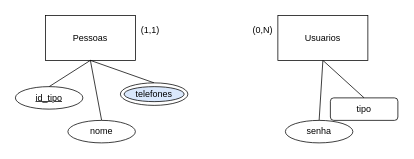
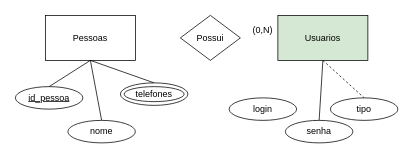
- <mxCell id="16" value="(1,1)" style="text;html=1;strokeColor=none;fillColor=none;align=center;verticalAlign=middle;whiteSpace=wrap;rounded=0;" vertex="1" parent="1"><mxGeometry x="180" y="30" width="40" height="20" as="geometry" /></mxCell>
+ <mxCell id="5" value="Possui" style="rhombus;whiteSpace=wrap;html=1;" parent="1" vertex="1"><mxGeometry x="240" y="20" width="80" height="60" as="geometry" /></mxCell>
- <mxCell id="4" value="Usuarios" style="rounded=0;whiteSpace=wrap;html=1;" parent="1" vertex="1"><mxGeometry x="370" y="20" width="120" height="60" as="geometry" /></mxCell>
+ <mxCell id="4" value="Usuarios" style="rounded=0;whiteSpace=wrap;html=1;fillColor=#d5e8d4;" parent="1" vertex="1"><mxGeometry x="370" y="20" width="120" height="60" as="geometry" /></mxCell>
- <mxCell id="3" style="rounded=0;orthogonalLoop=1;jettySize=auto;html=1;exitX=0.5;exitY=1;exitDx=0;exitDy=0;entryX=0.5;entryY=0;entryDx=0;entryDy=0;endArrow=none;endFill=0;" edge="1" parent="1" source="4" target="18"><mxGeometry relative="1" as="geometry" /></mxCell>
+ <mxCell id="3" style="rounded=0;orthogonalLoop=1;jettySize=auto;html=1;exitX=0.5;exitY=1;exitDx=0;exitDy=0;entryX=0.5;entryY=0;entryDx=0;entryDy=0;endArrow=none;endFill=0;dashed=1;" edge="1" parent="1" source="4" target="18"><mxGeometry relative="1" as="geometry" /></mxCell>
- <mxCell id="12" value="telefones" style="ellipse;whiteSpace=wrap;html=1;fillColor=#dae8fc;" parent="1" vertex="1"><mxGeometry x="165" y="115" width="80" height="20" as="geometry" /></mxCell>
+ <mxCell id="12" value="telefones" style="ellipse;whiteSpace=wrap;html=1;" parent="1" vertex="1"><mxGeometry x="165" y="115" width="80" height="20" as="geometry" /></mxCell>
- <mxCell id="7" value="id_tipo" style="ellipse;whiteSpace=wrap;html=1;fontStyle=4" parent="1" vertex="1"><mxGeometry x="20" y="115" width="90" height="30" as="geometry" /></mxCell>
+ <mxCell id="7" value="id_pessoa" style="ellipse;whiteSpace=wrap;html=1;fontStyle=4" parent="1" vertex="1"><mxGeometry x="20" y="115" width="90" height="30" as="geometry" /></mxCell>
+ <mxCell id="13" value="login" style="ellipse;whiteSpace=wrap;html=1;" parent="1" vertex="1"><mxGeometry x="305" y="130" width="90" height="30" as="geometry" /></mxCell>
- <mxCell id="18" value="tipo" style="whiteSpace=wrap;html=1;rounded=1;" vertex="1" parent="1"><mxGeometry x="440" y="130" width="90" height="30" as="geometry" /></mxCell>
+ <mxCell id="18" value="tipo" style="ellipse;whiteSpace=wrap;html=1;" vertex="1" parent="1"><mxGeometry x="440" y="130" width="90" height="30" as="geometry" /></mxCell>
